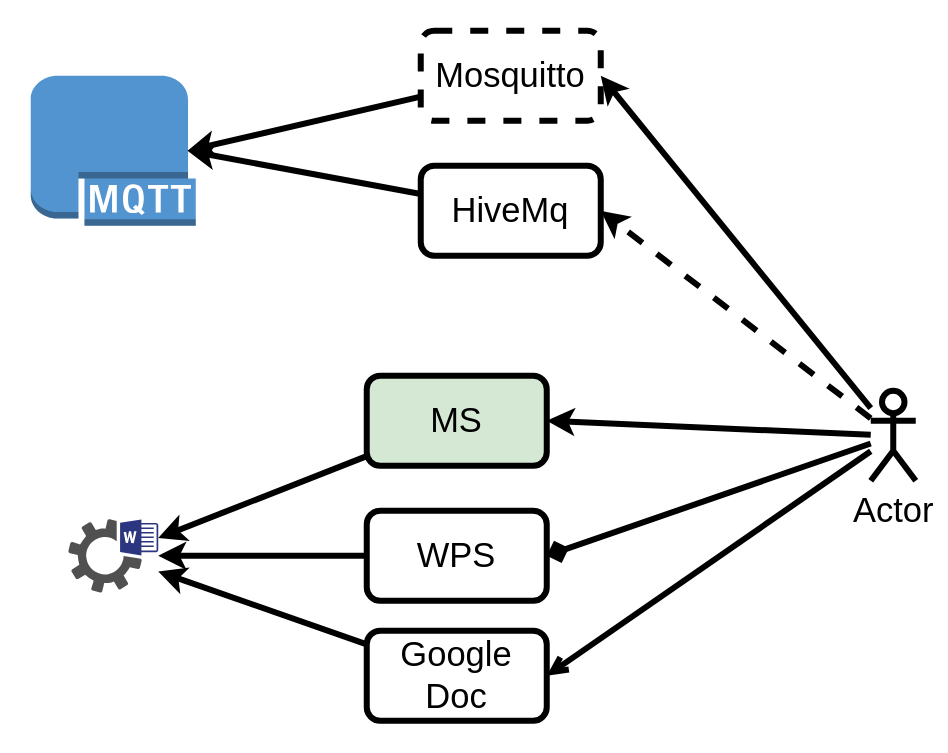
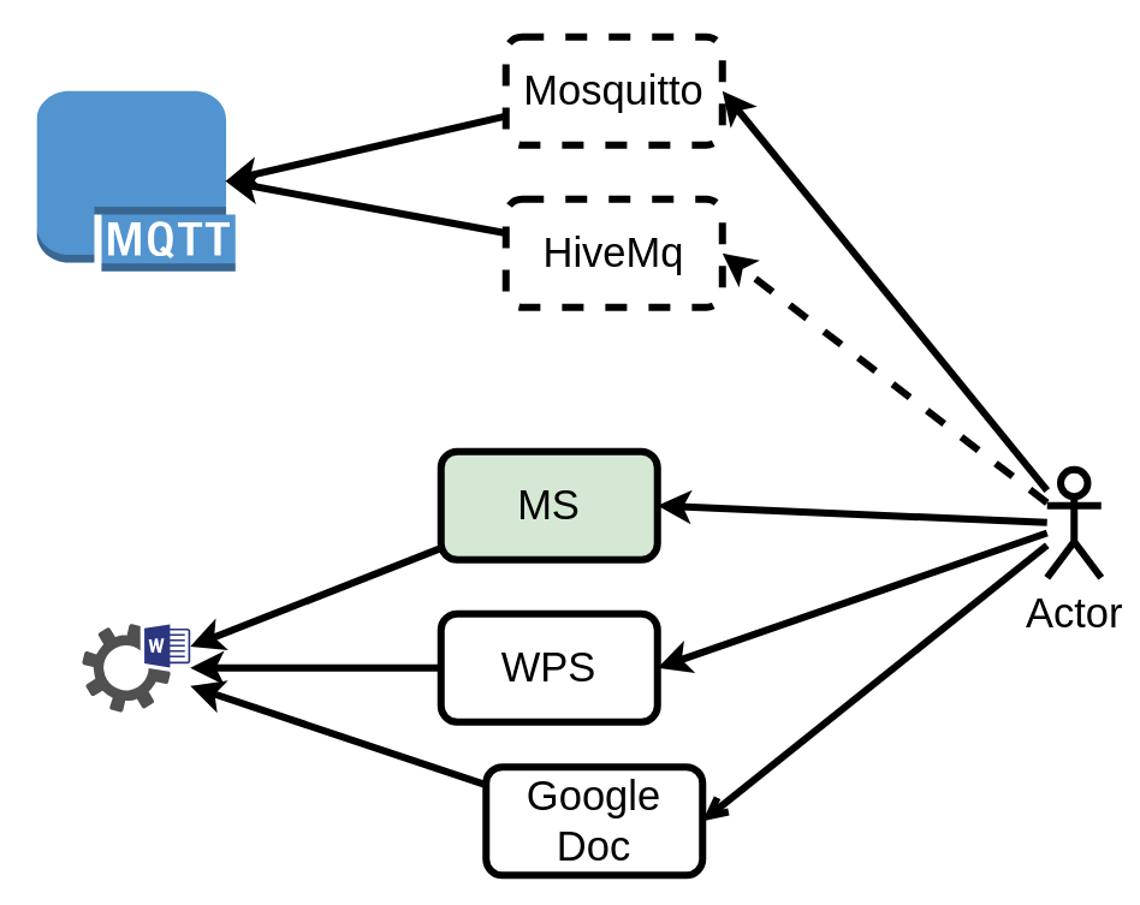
- <mxCell id="12" value="HiveMq" style="rounded=1;whiteSpace=wrap;html=1;strokeWidth=4;fontSize=23;" vertex="1" parent="1"><mxGeometry x="280" y="110" width="120" height="60" as="geometry" /></mxCell>
+ <mxCell id="12" value="HiveMq" style="rounded=1;whiteSpace=wrap;html=1;strokeWidth=4;fontSize=23;dashed=1;" vertex="1" parent="1"><mxGeometry x="280" y="110" width="120" height="60" as="geometry" /></mxCell>
- <mxCell id="8" style="edgeStyle=none;html=1;entryX=1;entryY=0.5;entryDx=0;entryDy=0;strokeWidth=4;fontSize=23;endArrow=diamond;" edge="1" parent="1" source="10" target="17"><mxGeometry relative="1" as="geometry" /></mxCell>
+ <mxCell id="8" style="edgeStyle=none;html=1;entryX=1;entryY=0.5;entryDx=0;entryDy=0;strokeWidth=4;fontSize=23;" edge="1" parent="1" source="10" target="17"><mxGeometry relative="1" as="geometry" /></mxCell>
- <mxCell id="19" value="Google Doc" style="rounded=1;whiteSpace=wrap;html=1;strokeWidth=4;fontSize=23;" vertex="1" parent="1"><mxGeometry x="244" y="420" width="120" height="60" as="geometry" /></mxCell>
+ <mxCell id="19" value="Google Doc" style="rounded=1;whiteSpace=wrap;html=1;strokeWidth=4;fontSize=23;" vertex="1" parent="1"><mxGeometry x="269" y="425" width="120" height="60" as="geometry" /></mxCell>
